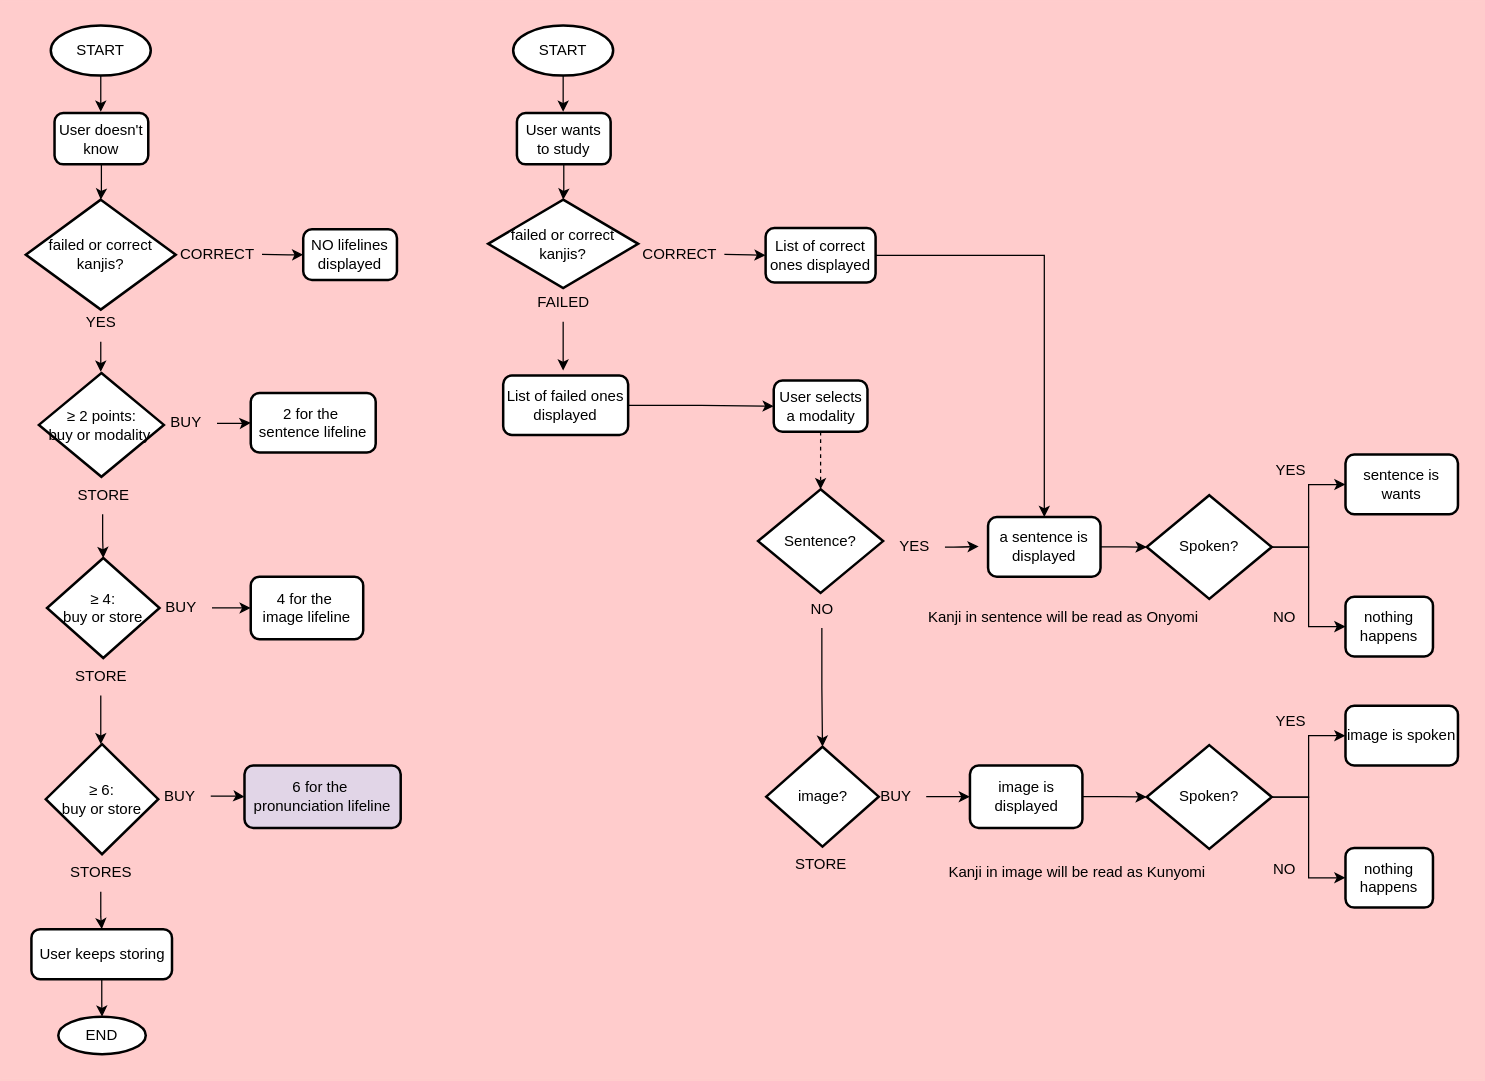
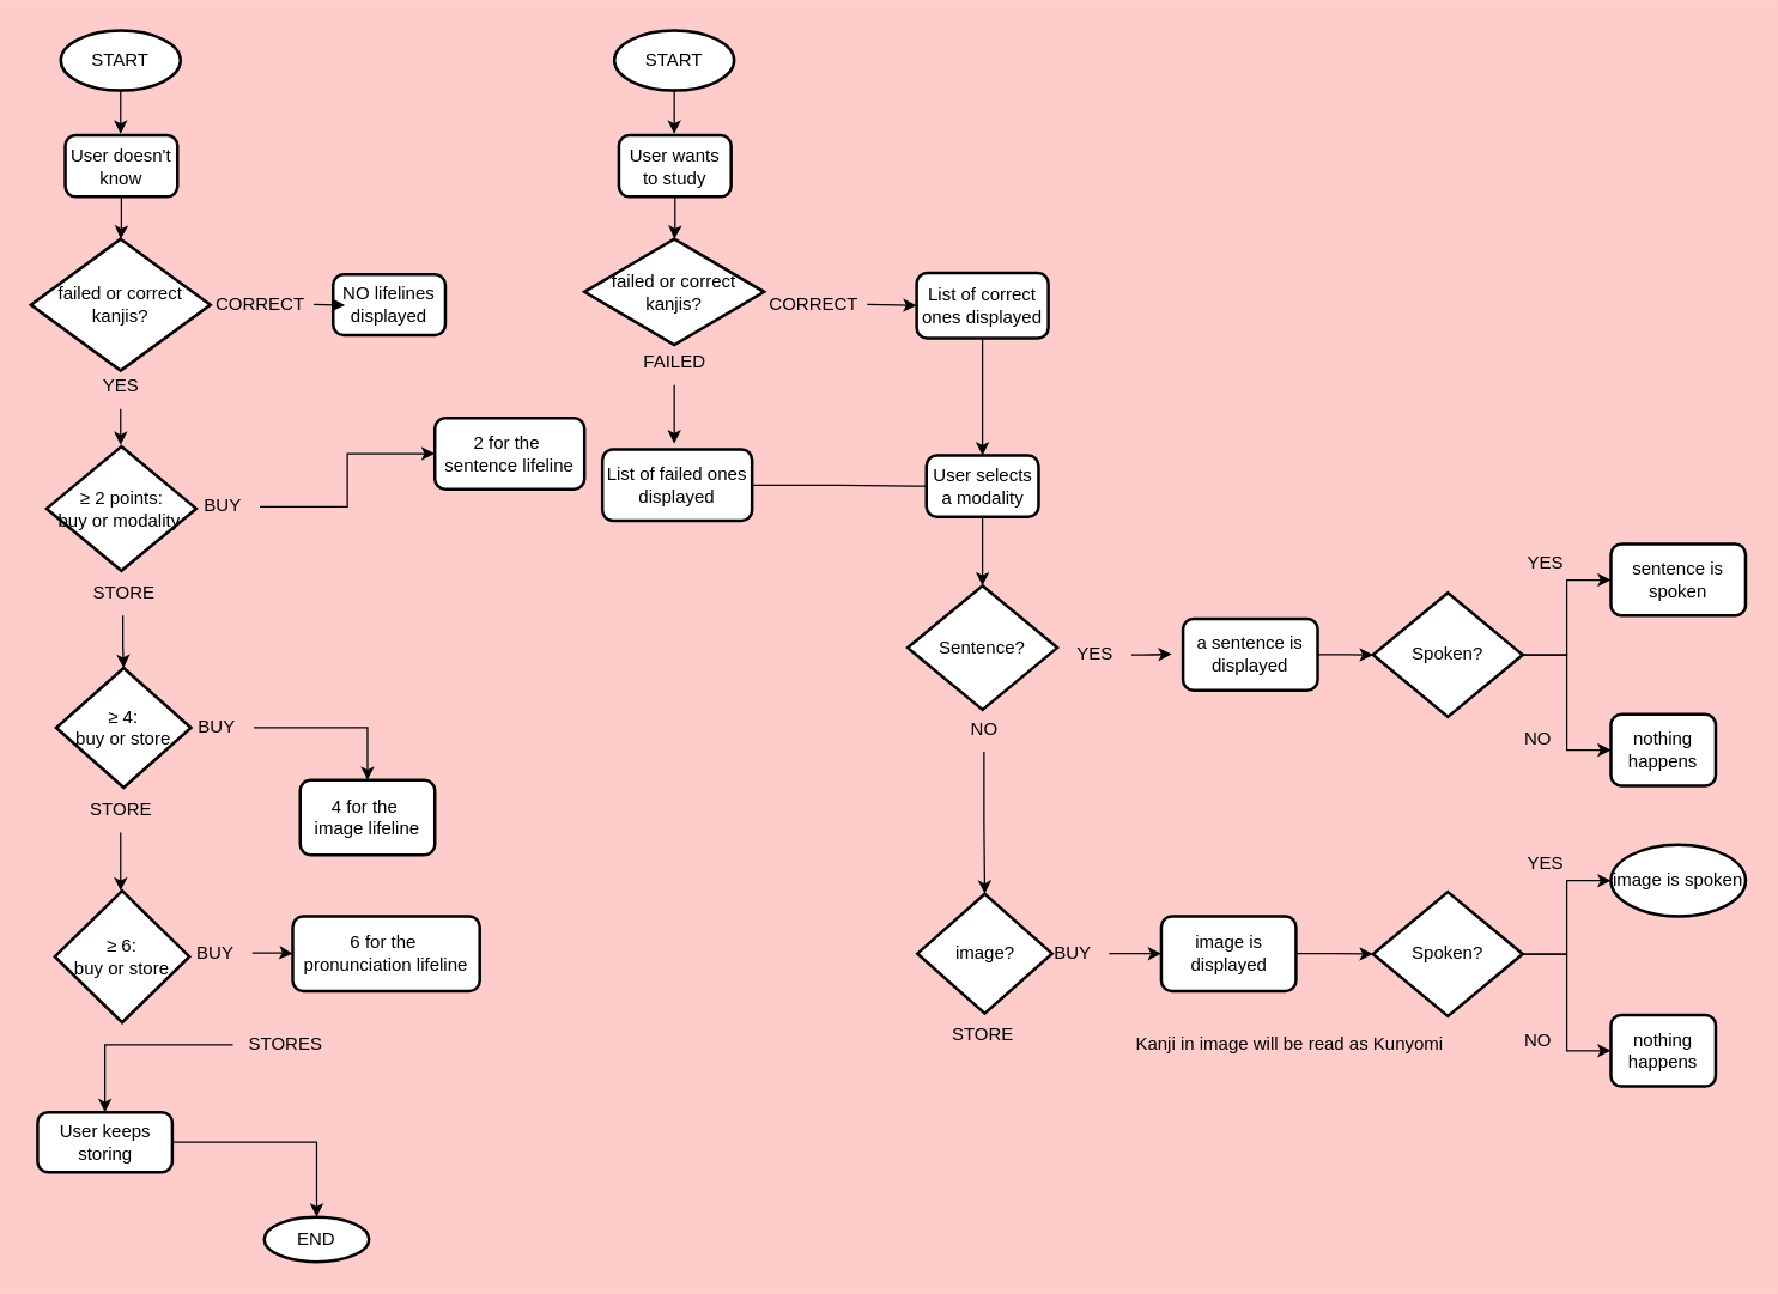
- <mxCell id="7" value="&lt;div style=&quot;&quot;&gt;NO lifelines displayed&lt;br&gt;&lt;/div&gt;" style="rounded=1;whiteSpace=wrap;html=1;absoluteArcSize=1;arcSize=14;strokeWidth=2;align=center;" vertex="1" parent="1"><mxGeometry x="242" y="183" width="75" height="40.5" as="geometry" /></mxCell>
+ <mxCell id="7" value="&lt;div style=&quot;&quot;&gt;NO lifelines displayed&lt;br&gt;&lt;/div&gt;" style="rounded=1;whiteSpace=wrap;html=1;absoluteArcSize=1;arcSize=14;strokeWidth=2;align=center;" vertex="1" parent="1"><mxGeometry x="222" y="183" width="75" height="40.5" as="geometry" /></mxCell>
- <mxCell id="38" value="" style="edgeStyle=orthogonalEdgeStyle;rounded=0;orthogonalLoop=1;jettySize=auto;html=1;" edge="1" parent="1" source="39" target="60"><mxGeometry relative="1" as="geometry" /></mxCell>
+ <mxCell id="38" value="" style="edgeStyle=orthogonalEdgeStyle;rounded=0;orthogonalLoop=1;jettySize=auto;html=1;" edge="1" parent="1" source="39" target="47"><mxGeometry relative="1" as="geometry" /></mxCell>
- <mxCell id="44" value="" style="edgeStyle=orthogonalEdgeStyle;rounded=0;orthogonalLoop=1;jettySize=auto;html=1;" edge="1" parent="1" source="45" target="47"><mxGeometry relative="1" as="geometry" /></mxCell>
+ <mxCell id="44" value="" style="edgeStyle=orthogonalEdgeStyle;rounded=0;orthogonalLoop=1;jettySize=auto;html=1;endArrow=none;" edge="1" parent="1" source="45" target="47"><mxGeometry relative="1" as="geometry" /></mxCell>
- <mxCell id="27" value="&lt;div style=&quot;&quot;&gt;2 for the&amp;nbsp; sentence lifeline&lt;br&gt;&lt;/div&gt;" style="rounded=1;whiteSpace=wrap;html=1;absoluteArcSize=1;arcSize=14;strokeWidth=2;align=center;" vertex="1" parent="1"><mxGeometry x="200" y="314" width="100" height="47.5" as="geometry" /></mxCell>
+ <mxCell id="27" value="&lt;div style=&quot;&quot;&gt;2 for the&amp;nbsp; sentence lifeline&lt;br&gt;&lt;/div&gt;" style="rounded=1;whiteSpace=wrap;html=1;absoluteArcSize=1;arcSize=14;strokeWidth=2;align=center;" vertex="1" parent="1"><mxGeometry x="290" y="279" width="100" height="47.5" as="geometry" /></mxCell>
- <mxCell id="46" value="" style="edgeStyle=orthogonalEdgeStyle;rounded=0;orthogonalLoop=1;jettySize=auto;html=1;dashed=1;" edge="1" parent="1" source="47" target="48"><mxGeometry relative="1" as="geometry" /></mxCell>
+ <mxCell id="46" value="" style="edgeStyle=orthogonalEdgeStyle;rounded=0;orthogonalLoop=1;jettySize=auto;html=1;" edge="1" parent="1" source="47" target="48"><mxGeometry relative="1" as="geometry" /></mxCell>
- <mxCell id="61" value="&lt;div style=&quot;&quot;&gt;sentence is wants&lt;br&gt;&lt;/div&gt;" style="rounded=1;whiteSpace=wrap;html=1;absoluteArcSize=1;arcSize=14;strokeWidth=2;align=center;" vertex="1" parent="1"><mxGeometry x="1076" y="363.25" width="90" height="47.75" as="geometry" /></mxCell>
+ <mxCell id="61" value="&lt;div style=&quot;&quot;&gt;sentence is spoken&lt;br&gt;&lt;/div&gt;" style="rounded=1;whiteSpace=wrap;html=1;absoluteArcSize=1;arcSize=14;strokeWidth=2;align=center;" vertex="1" parent="1"><mxGeometry x="1076" y="363.25" width="90" height="47.75" as="geometry" /></mxCell>
- <mxCell id="13" value="&lt;div style=&quot;&quot;&gt;4 for the&amp;nbsp;&lt;/div&gt;&lt;div style=&quot;&quot;&gt;image lifeline&lt;/div&gt;" style="rounded=1;whiteSpace=wrap;html=1;absoluteArcSize=1;arcSize=14;strokeWidth=2;align=center;" vertex="1" parent="1"><mxGeometry x="200" y="461" width="90" height="50" as="geometry" /></mxCell>
+ <mxCell id="13" value="&lt;div style=&quot;&quot;&gt;4 for the&amp;nbsp;&lt;/div&gt;&lt;div style=&quot;&quot;&gt;image lifeline&lt;/div&gt;" style="rounded=1;whiteSpace=wrap;html=1;absoluteArcSize=1;arcSize=14;strokeWidth=2;align=center;" vertex="1" parent="1"><mxGeometry x="200" y="521" width="90" height="50" as="geometry" /></mxCell>
- <mxCell id="75" value="Kanji in sentence will be read as Onyomi" style="text;html=1;align=center;verticalAlign=middle;resizable=0;points=[];autosize=1;strokeColor=none;fillColor=none;" vertex="1" parent="1"><mxGeometry x="730" y="478.75" width="240" height="30" as="geometry" /></mxCell>
- <mxCell id="68" value="&lt;div style=&quot;&quot;&gt;image is spoken&lt;br&gt;&lt;/div&gt;" style="rounded=1;whiteSpace=wrap;html=1;absoluteArcSize=1;arcSize=14;strokeWidth=2;align=center;" vertex="1" parent="1"><mxGeometry x="1076" y="564.25" width="90" height="47.75" as="geometry" /></mxCell>
+ <mxCell id="68" value="&lt;div style=&quot;&quot;&gt;image is spoken&lt;br&gt;&lt;/div&gt;" style="ellipse;whiteSpace=wrap;html=1;absoluteArcSize=1;arcSize=14;strokeWidth=2;align=center;" vertex="1" parent="1"><mxGeometry x="1076" y="564.25" width="90" height="47.75" as="geometry" /></mxCell>
- <mxCell id="32" value="&lt;div style=&quot;&quot;&gt;6 for the&amp;nbsp;&lt;/div&gt;&lt;div style=&quot;&quot;&gt;pronunciation lifeline&lt;/div&gt;" style="rounded=1;whiteSpace=wrap;html=1;absoluteArcSize=1;arcSize=14;strokeWidth=2;align=center;fillColor=#e1d5e7;" vertex="1" parent="1"><mxGeometry x="195" y="612" width="125" height="50" as="geometry" /></mxCell>
+ <mxCell id="32" value="&lt;div style=&quot;&quot;&gt;6 for the&amp;nbsp;&lt;/div&gt;&lt;div style=&quot;&quot;&gt;pronunciation lifeline&lt;/div&gt;" style="rounded=1;whiteSpace=wrap;html=1;absoluteArcSize=1;arcSize=14;strokeWidth=2;align=center;" vertex="1" parent="1"><mxGeometry x="195" y="612" width="125" height="50" as="geometry" /></mxCell>
- <mxCell id="20" value="STORES" style="text;html=1;align=center;verticalAlign=middle;resizable=0;points=[];autosize=1;strokeColor=none;fillColor=none;" vertex="1" parent="1"><mxGeometry x="45" y="683" width="70" height="30" as="geometry" /></mxCell>
+ <mxCell id="20" value="STORES" style="text;html=1;align=center;verticalAlign=middle;resizable=0;points=[];autosize=1;strokeColor=none;fillColor=none;" vertex="1" parent="1"><mxGeometry x="155" y="683" width="70" height="30" as="geometry" /></mxCell>
- <mxCell id="22" value="User keeps storing" style="rounded=1;whiteSpace=wrap;html=1;absoluteArcSize=1;arcSize=14;strokeWidth=2;" vertex="1" parent="1"><mxGeometry x="24.5" y="743" width="112.5" height="40" as="geometry" /></mxCell>
+ <mxCell id="22" value="User keeps storing" style="rounded=1;whiteSpace=wrap;html=1;absoluteArcSize=1;arcSize=14;strokeWidth=2;" vertex="1" parent="1"><mxGeometry x="24.5" y="743" width="90" height="40" as="geometry" /></mxCell>
- <mxCell id="23" value="END" style="strokeWidth=2;html=1;shape=mxgraph.flowchart.start_1;whiteSpace=wrap;" vertex="1" parent="1"><mxGeometry x="46" y="813" width="70" height="30" as="geometry" /></mxCell>
+ <mxCell id="23" value="END" style="strokeWidth=2;html=1;shape=mxgraph.flowchart.start_1;whiteSpace=wrap;" vertex="1" parent="1"><mxGeometry x="176" y="813" width="70" height="30" as="geometry" /></mxCell>
